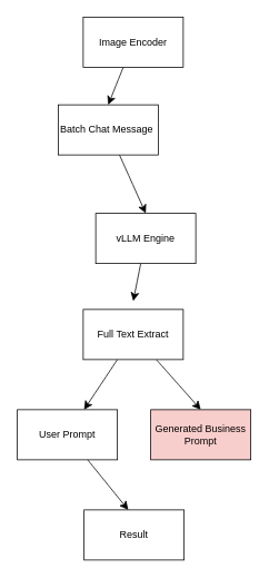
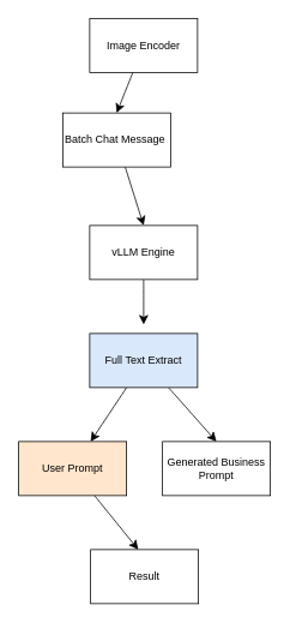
- <mxCell id="7" value="vLLM Engine" style="rounded=0;whiteSpace=wrap;html=1;" vertex="1" parent="1"><mxGeometry x="114" y="255" width="120" height="60" as="geometry" /></mxCell>
+ <mxCell id="7" value="vLLM Engine" style="rounded=0;whiteSpace=wrap;html=1;" vertex="1" parent="1"><mxGeometry x="99" y="250" width="120" height="60" as="geometry" /></mxCell>
- <mxCell id="10" value="Full Text Extract" style="rounded=0;whiteSpace=wrap;html=1;" vertex="1" parent="1"><mxGeometry x="99" y="370" width="120" height="60" as="geometry" /></mxCell>
+ <mxCell id="10" value="Full Text Extract" style="rounded=0;whiteSpace=wrap;html=1;fillColor=#dae8fc;" vertex="1" parent="1"><mxGeometry x="99" y="370" width="120" height="60" as="geometry" /></mxCell>
- <mxCell id="11" value="User Prompt" style="rounded=0;whiteSpace=wrap;html=1;" vertex="1" parent="1"><mxGeometry x="20" y="490" width="120" height="60" as="geometry" /></mxCell>
+ <mxCell id="11" value="User Prompt" style="rounded=0;whiteSpace=wrap;html=1;fillColor=#ffe6cc;" vertex="1" parent="1"><mxGeometry x="20" y="490" width="120" height="60" as="geometry" /></mxCell>
- <mxCell id="12" value="&lt;div&gt;Generated Business&lt;/div&gt;&lt;div&gt;Prompt&lt;/div&gt;" style="rounded=0;whiteSpace=wrap;html=1;fillColor=#f8cecc;" vertex="1" parent="1"><mxGeometry x="180" y="490" width="120" height="60" as="geometry" /></mxCell>
+ <mxCell id="12" value="&lt;div&gt;Generated Business&lt;/div&gt;&lt;div&gt;Prompt&lt;/div&gt;" style="rounded=0;whiteSpace=wrap;html=1;" vertex="1" parent="1"><mxGeometry x="180" y="490" width="120" height="60" as="geometry" /></mxCell>
